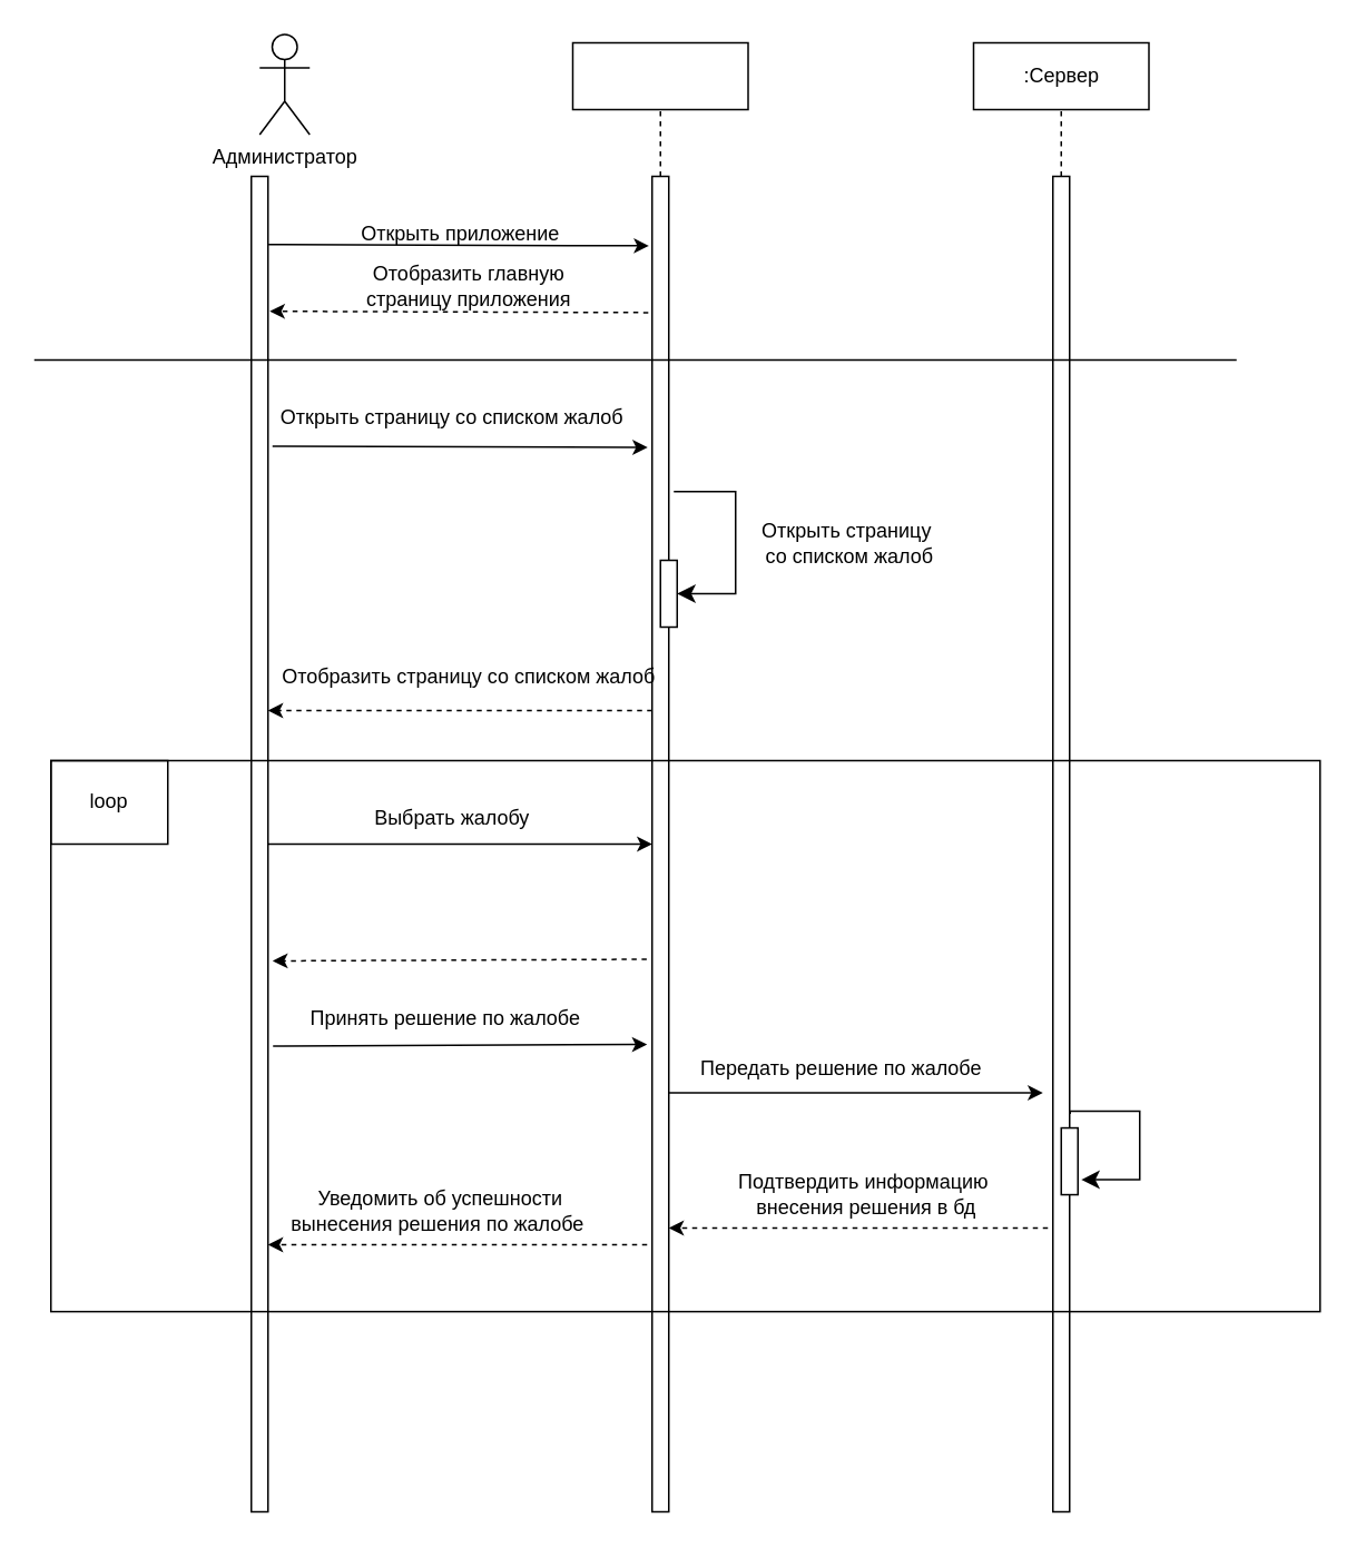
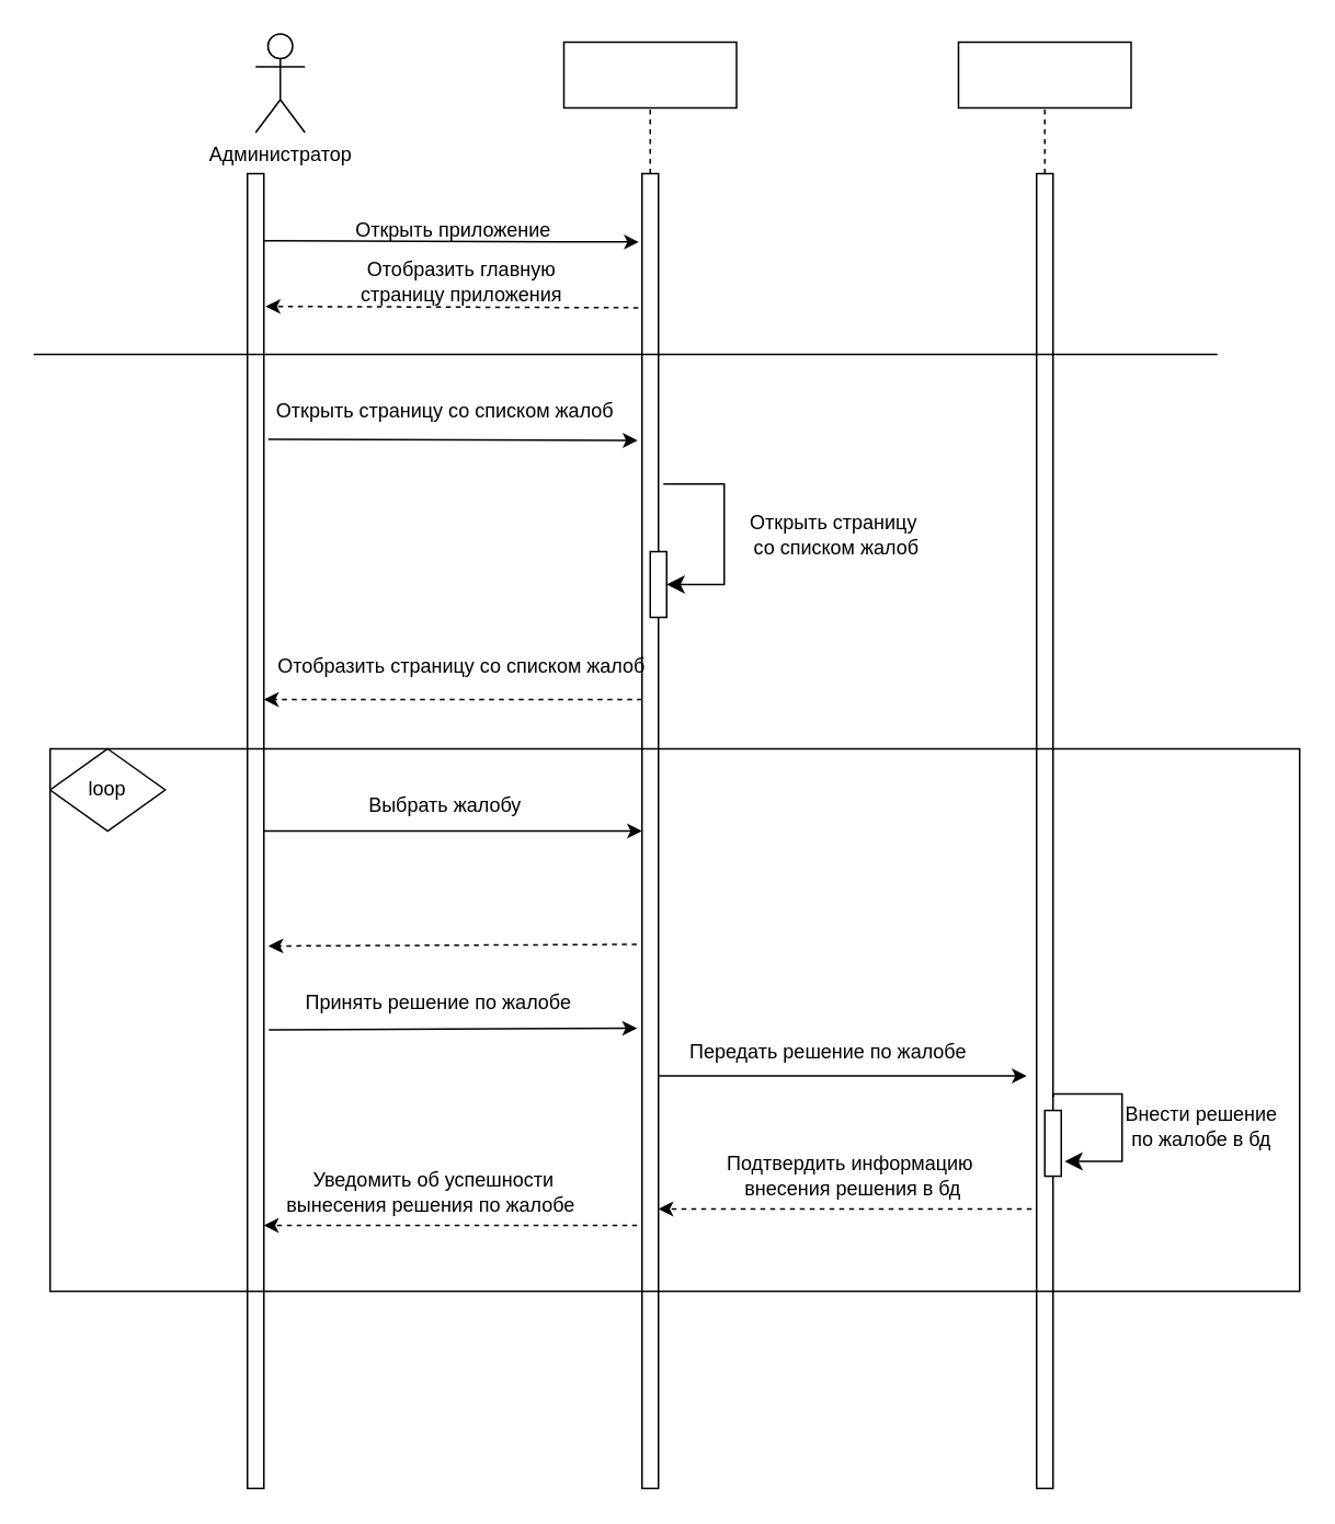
- <mxCell id="10" value=":Сервер" style="text;html=1;align=center;verticalAlign=middle;resizable=0;points=[];autosize=1;strokeColor=none;fillColor=none;" vertex="1" parent="8"><mxGeometry x="17.5" y="5" width="70" height="30" as="geometry" /></mxCell>
- <mxCell id="48" value="loop" style="whiteSpace=wrap;html=1;fillColor=none;" vertex="1" parent="46"><mxGeometry width="70" height="50" as="geometry" /></mxCell>
+ <mxCell id="48" value="loop" style="rhombus;whiteSpace=wrap;html=1;fillColor=none;" vertex="1" parent="46"><mxGeometry width="70" height="50" as="geometry" /></mxCell>
+ <mxCell id="34" value="Внести&lt;span style=&quot;background-color: initial;&quot;&gt;&amp;nbsp;решение&lt;/span&gt;&lt;div&gt;&lt;span style=&quot;background-color: initial;&quot;&gt;по жалобе в бд&lt;/span&gt;&lt;/div&gt;" style="text;html=1;align=center;verticalAlign=middle;resizable=0;points=[];autosize=1;strokeColor=none;fillColor=none;" vertex="1" parent="1"><mxGeometry x="670" y="665" width="120" height="40" as="geometry" /></mxCell>
